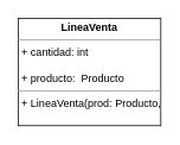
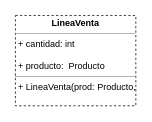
- <mxCell id="2" value="&lt;p style=&quot;margin:0px;margin-top:4px;text-align:center;&quot;&gt;&lt;b&gt;LineaVenta&lt;/b&gt;&lt;br&gt;&lt;/p&gt;&lt;hr size=&quot;1&quot;&gt;&lt;p style=&quot;margin:0px;margin-left:4px;&quot;&gt;+ cantidad: int&lt;br&gt;&lt;/p&gt;&lt;p style=&quot;margin:0px;margin-left:4px;&quot;&gt;&lt;br&gt;&lt;/p&gt;&lt;p style=&quot;margin:0px;margin-left:4px;&quot;&gt;+ producto:&amp;nbsp; Producto&lt;br&gt;&lt;/p&gt;&lt;hr size=&quot;1&quot;&gt;&lt;p style=&quot;margin:0px;margin-left:4px;&quot;&gt;+ LineaVenta(prod: Producto, cant: int)&lt;/p&gt;" style="verticalAlign=top;align=left;overflow=fill;fontSize=12;fontFamily=Helvetica;html=1;" vertex="1" parent="1"><mxGeometry x="20" y="20" width="160" height="120" as="geometry" /></mxCell>
+ <mxCell id="2" value="&lt;p style=&quot;margin:0px;margin-top:4px;text-align:center;&quot;&gt;&lt;b&gt;LineaVenta&lt;/b&gt;&lt;br&gt;&lt;/p&gt;&lt;hr size=&quot;1&quot;&gt;&lt;p style=&quot;margin:0px;margin-left:4px;&quot;&gt;+ cantidad: int&lt;br&gt;&lt;/p&gt;&lt;p style=&quot;margin:0px;margin-left:4px;&quot;&gt;&lt;br&gt;&lt;/p&gt;&lt;p style=&quot;margin:0px;margin-left:4px;&quot;&gt;+ producto:&amp;nbsp; Producto&lt;br&gt;&lt;/p&gt;&lt;hr size=&quot;1&quot;&gt;&lt;p style=&quot;margin:0px;margin-left:4px;&quot;&gt;+ LineaVenta(prod: Producto, cant: int)&lt;/p&gt;" style="verticalAlign=top;align=left;overflow=fill;fontSize=12;fontFamily=Helvetica;html=1;dashed=1;" vertex="1" parent="1"><mxGeometry x="20" y="20" width="160" height="120" as="geometry" /></mxCell>
